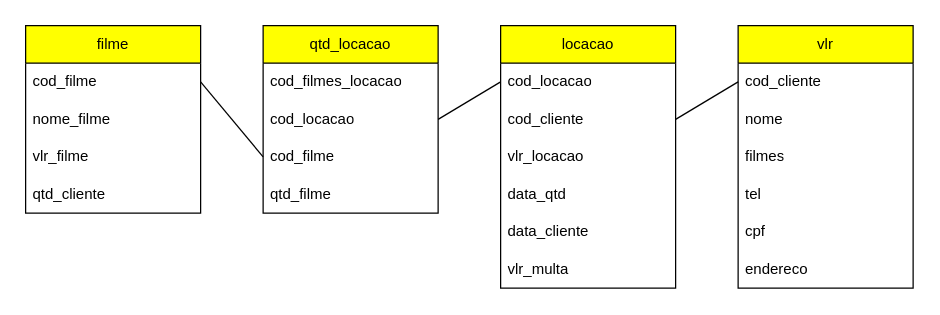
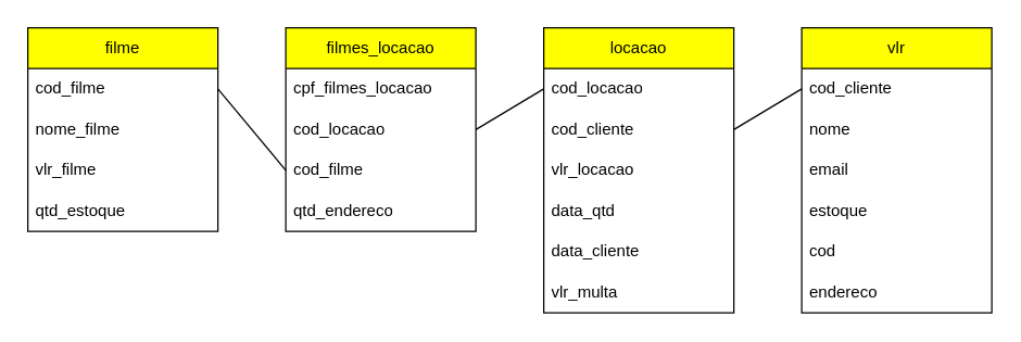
- <mxCell id="21" value="qtd_locacao" style="swimlane;fontStyle=0;childLayout=stackLayout;horizontal=1;startSize=30;horizontalStack=0;resizeParent=1;resizeParentMax=0;resizeLast=0;collapsible=1;marginBottom=0;whiteSpace=wrap;html=1;fillColor=#FFFF00;" parent="1" vertex="1"><mxGeometry x="210" y="20" width="140" height="150" as="geometry" /></mxCell>
+ <mxCell id="21" value="filmes_locacao" style="swimlane;fontStyle=0;childLayout=stackLayout;horizontal=1;startSize=30;horizontalStack=0;resizeParent=1;resizeParentMax=0;resizeLast=0;collapsible=1;marginBottom=0;whiteSpace=wrap;html=1;fillColor=#FFFF00;" parent="1" vertex="1"><mxGeometry x="210" y="20" width="140" height="150" as="geometry" /></mxCell>
- <mxCell id="22" value="cod_filmes_locacao" style="text;strokeColor=none;fillColor=none;align=left;verticalAlign=middle;spacingLeft=4;spacingRight=4;overflow=hidden;points=[[0,0.5],[1,0.5]];portConstraint=eastwest;rotatable=0;whiteSpace=wrap;html=1;" parent="21" vertex="1"><mxGeometry y="30" width="140" height="30" as="geometry" /></mxCell>
+ <mxCell id="22" value="cpf_filmes_locacao" style="text;strokeColor=none;fillColor=none;align=left;verticalAlign=middle;spacingLeft=4;spacingRight=4;overflow=hidden;points=[[0,0.5],[1,0.5]];portConstraint=eastwest;rotatable=0;whiteSpace=wrap;html=1;" parent="21" vertex="1"><mxGeometry y="30" width="140" height="30" as="geometry" /></mxCell>
- <mxCell id="17" value="filmes" style="text;strokeColor=none;fillColor=none;align=left;verticalAlign=middle;spacingLeft=4;spacingRight=4;overflow=hidden;points=[[0,0.5],[1,0.5]];portConstraint=eastwest;rotatable=0;whiteSpace=wrap;html=1;" parent="14" vertex="1"><mxGeometry y="90" width="140" height="30" as="geometry" /></mxCell>
+ <mxCell id="17" value="email" style="text;strokeColor=none;fillColor=none;align=left;verticalAlign=middle;spacingLeft=4;spacingRight=4;overflow=hidden;points=[[0,0.5],[1,0.5]];portConstraint=eastwest;rotatable=0;whiteSpace=wrap;html=1;" parent="14" vertex="1"><mxGeometry y="90" width="140" height="30" as="geometry" /></mxCell>
- <mxCell id="13" value="qtd_cliente" style="text;strokeColor=none;fillColor=none;align=left;verticalAlign=middle;spacingLeft=4;spacingRight=4;overflow=hidden;points=[[0,0.5],[1,0.5]];portConstraint=eastwest;rotatable=0;whiteSpace=wrap;html=1;" parent="9" vertex="1"><mxGeometry y="120" width="140" height="30" as="geometry" /></mxCell>
+ <mxCell id="13" value="qtd_estoque" style="text;strokeColor=none;fillColor=none;align=left;verticalAlign=middle;spacingLeft=4;spacingRight=4;overflow=hidden;points=[[0,0.5],[1,0.5]];portConstraint=eastwest;rotatable=0;whiteSpace=wrap;html=1;" parent="9" vertex="1"><mxGeometry y="120" width="140" height="30" as="geometry" /></mxCell>
- <mxCell id="25" value="qtd_filme" style="text;strokeColor=none;fillColor=none;align=left;verticalAlign=middle;spacingLeft=4;spacingRight=4;overflow=hidden;points=[[0,0.5],[1,0.5]];portConstraint=eastwest;rotatable=0;whiteSpace=wrap;html=1;" parent="21" vertex="1"><mxGeometry y="120" width="140" height="30" as="geometry" /></mxCell>
+ <mxCell id="25" value="qtd_endereco" style="text;strokeColor=none;fillColor=none;align=left;verticalAlign=middle;spacingLeft=4;spacingRight=4;overflow=hidden;points=[[0,0.5],[1,0.5]];portConstraint=eastwest;rotatable=0;whiteSpace=wrap;html=1;" parent="21" vertex="1"><mxGeometry y="120" width="140" height="30" as="geometry" /></mxCell>
- <mxCell id="18" value="tel" style="text;strokeColor=none;fillColor=none;align=left;verticalAlign=middle;spacingLeft=4;spacingRight=4;overflow=hidden;points=[[0,0.5],[1,0.5]];portConstraint=eastwest;rotatable=0;whiteSpace=wrap;html=1;" parent="14" vertex="1"><mxGeometry y="120" width="140" height="30" as="geometry" /></mxCell>
+ <mxCell id="18" value="estoque" style="text;strokeColor=none;fillColor=none;align=left;verticalAlign=middle;spacingLeft=4;spacingRight=4;overflow=hidden;points=[[0,0.5],[1,0.5]];portConstraint=eastwest;rotatable=0;whiteSpace=wrap;html=1;" parent="14" vertex="1"><mxGeometry y="120" width="140" height="30" as="geometry" /></mxCell>
- <mxCell id="19" value="cpf" style="text;strokeColor=none;fillColor=none;align=left;verticalAlign=middle;spacingLeft=4;spacingRight=4;overflow=hidden;points=[[0,0.5],[1,0.5]];portConstraint=eastwest;rotatable=0;whiteSpace=wrap;html=1;" parent="14" vertex="1"><mxGeometry y="150" width="140" height="30" as="geometry" /></mxCell>
+ <mxCell id="19" value="cod" style="text;strokeColor=none;fillColor=none;align=left;verticalAlign=middle;spacingLeft=4;spacingRight=4;overflow=hidden;points=[[0,0.5],[1,0.5]];portConstraint=eastwest;rotatable=0;whiteSpace=wrap;html=1;" parent="14" vertex="1"><mxGeometry y="150" width="140" height="30" as="geometry" /></mxCell>
